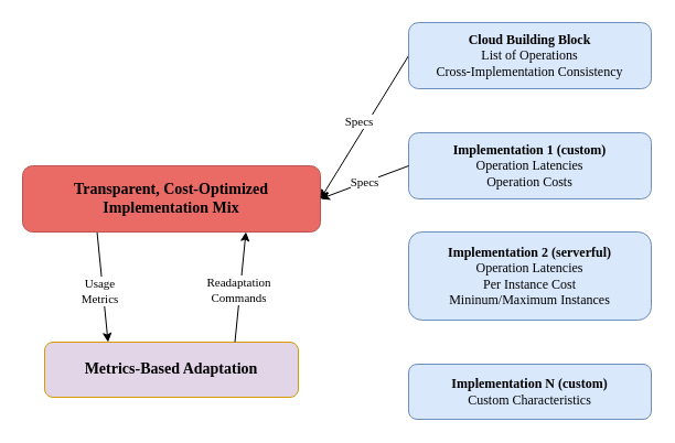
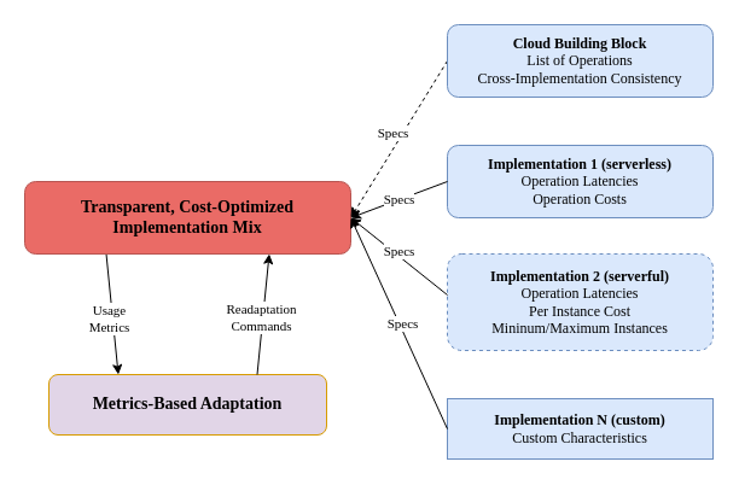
- <mxCell id="6" style="rounded=0;orthogonalLoop=1;jettySize=auto;html=1;entryX=1;entryY=0.5;entryDx=0;entryDy=0;exitX=0;exitY=0.5;exitDx=0;exitDy=0;" edge="1" parent="1" source="8" target="4"><mxGeometry relative="1" as="geometry" /></mxCell>
+ <mxCell id="6" style="rounded=0;orthogonalLoop=1;jettySize=auto;html=1;entryX=1;entryY=0.5;entryDx=0;entryDy=0;exitX=0;exitY=0.5;exitDx=0;exitDy=0;dashed=1;" edge="1" parent="1" source="8" target="4"><mxGeometry relative="1" as="geometry" /></mxCell>
- <mxCell id="5" value="&lt;div&gt;&lt;font face=&quot;Verdana&quot;&gt;&lt;b&gt;Implementation 1 (custom)&lt;/b&gt;&lt;br&gt;&lt;/font&gt;&lt;/div&gt;&lt;div&gt;&lt;font face=&quot;Verdana&quot;&gt;Operation Latencies&lt;/font&gt;&lt;/div&gt;&lt;div&gt;&lt;font face=&quot;Verdana&quot;&gt;Operation Costs&lt;/font&gt;&lt;/div&gt;" style="rounded=1;whiteSpace=wrap;html=1;fillColor=#dae8fc;strokeColor=#6c8ebf;" vertex="1" parent="1"><mxGeometry x="370" y="120" width="220" height="60" as="geometry" /></mxCell>
+ <mxCell id="5" value="&lt;div&gt;&lt;font face=&quot;Verdana&quot;&gt;&lt;b&gt;Implementation 1 (serverless)&lt;/b&gt;&lt;br&gt;&lt;/font&gt;&lt;/div&gt;&lt;div&gt;&lt;font face=&quot;Verdana&quot;&gt;Operation Latencies&lt;/font&gt;&lt;/div&gt;&lt;div&gt;&lt;font face=&quot;Verdana&quot;&gt;Operation Costs&lt;/font&gt;&lt;/div&gt;" style="rounded=1;whiteSpace=wrap;html=1;fillColor=#dae8fc;strokeColor=#6c8ebf;" vertex="1" parent="1"><mxGeometry x="370" y="120" width="220" height="60" as="geometry" /></mxCell>
+ <mxCell id="15" style="rounded=0;orthogonalLoop=1;jettySize=auto;html=1;exitX=0;exitY=0.425;exitDx=0;exitDy=0;exitPerimeter=0;entryX=1;entryY=0.5;entryDx=0;entryDy=0;" edge="1" parent="1" source="10" target="4"><mxGeometry relative="1" as="geometry"><mxPoint x="440" y="150" as="sourcePoint" /><mxPoint x="330" y="190" as="targetPoint" /></mxGeometry></mxCell>
+ <mxCell id="16" value="&lt;font face=&quot;Verdana&quot;&gt;Specs&lt;/font&gt;" style="edgeLabel;html=1;align=center;verticalAlign=middle;resizable=0;points=[];" vertex="1" connectable="0" parent="15"><mxGeometry x="0.057" y="-3" relative="1" as="geometry"><mxPoint as="offset" /></mxGeometry></mxCell>
- <mxCell id="10" value="&lt;div&gt;&lt;font face=&quot;Verdana&quot;&gt;&lt;b&gt;Implementation 2 (serverful)&lt;/b&gt;&lt;br&gt;&lt;/font&gt;&lt;/div&gt;&lt;div&gt;&lt;font face=&quot;Verdana&quot;&gt;Operation Latencies&lt;/font&gt;&lt;/div&gt;&lt;div&gt;&lt;font face=&quot;Verdana&quot;&gt;Per Instance Cost&lt;/font&gt;&lt;/div&gt;&lt;div&gt;&lt;font face=&quot;Verdana&quot;&gt;Mininum/Maximum Instances&lt;br&gt;&lt;/font&gt;&lt;/div&gt;" style="rounded=1;whiteSpace=wrap;html=1;fillColor=#dae8fc;strokeColor=#6c8ebf;" vertex="1" parent="1"><mxGeometry x="370" y="210" width="220" height="80" as="geometry" /></mxCell>
+ <mxCell id="10" value="&lt;div&gt;&lt;font face=&quot;Verdana&quot;&gt;&lt;b&gt;Implementation 2 (serverful)&lt;/b&gt;&lt;br&gt;&lt;/font&gt;&lt;/div&gt;&lt;div&gt;&lt;font face=&quot;Verdana&quot;&gt;Operation Latencies&lt;/font&gt;&lt;/div&gt;&lt;div&gt;&lt;font face=&quot;Verdana&quot;&gt;Per Instance Cost&lt;/font&gt;&lt;/div&gt;&lt;div&gt;&lt;font face=&quot;Verdana&quot;&gt;Mininum/Maximum Instances&lt;br&gt;&lt;/font&gt;&lt;/div&gt;" style="rounded=1;whiteSpace=wrap;html=1;fillColor=#dae8fc;strokeColor=#6c8ebf;dashed=1;" vertex="1" parent="1"><mxGeometry x="370" y="210" width="220" height="80" as="geometry" /></mxCell>
+ <mxCell id="17" style="rounded=0;orthogonalLoop=1;jettySize=auto;html=1;exitX=0;exitY=0.5;exitDx=0;exitDy=0;entryX=1;entryY=0.5;entryDx=0;entryDy=0;" edge="1" parent="1" source="11" target="4"><mxGeometry relative="1" as="geometry"><mxPoint x="440" y="254" as="sourcePoint" /><mxPoint x="340" y="200" as="targetPoint" /></mxGeometry></mxCell>
+ <mxCell id="18" value="&lt;font face=&quot;Verdana&quot;&gt;Specs&lt;/font&gt;" style="edgeLabel;html=1;align=center;verticalAlign=middle;resizable=0;points=[];" vertex="1" connectable="0" parent="17"><mxGeometry x="-0.013" y="-2" relative="1" as="geometry"><mxPoint as="offset" /></mxGeometry></mxCell>
- <mxCell id="11" value="&lt;div&gt;&lt;font face=&quot;Verdana&quot;&gt;&lt;b&gt;Implementation N (custom)&lt;/b&gt;&lt;br&gt;&lt;/font&gt;&lt;/div&gt;&lt;div&gt;&lt;font face=&quot;Verdana&quot;&gt;Custom Characteristics&lt;br&gt;&lt;/font&gt;&lt;/div&gt;" style="rounded=1;whiteSpace=wrap;html=1;fillColor=#dae8fc;strokeColor=#6c8ebf;" vertex="1" parent="1"><mxGeometry x="370" y="330" width="220" height="50" as="geometry" /></mxCell>
+ <mxCell id="11" value="&lt;div&gt;&lt;font face=&quot;Verdana&quot;&gt;&lt;b&gt;Implementation N (custom)&lt;/b&gt;&lt;br&gt;&lt;/font&gt;&lt;/div&gt;&lt;div&gt;&lt;font face=&quot;Verdana&quot;&gt;Custom Characteristics&lt;br&gt;&lt;/font&gt;&lt;/div&gt;" style="whiteSpace=wrap;html=1;fillColor=#dae8fc;strokeColor=#6c8ebf;rounded=0;" vertex="1" parent="1"><mxGeometry x="370" y="330" width="220" height="50" as="geometry" /></mxCell>
